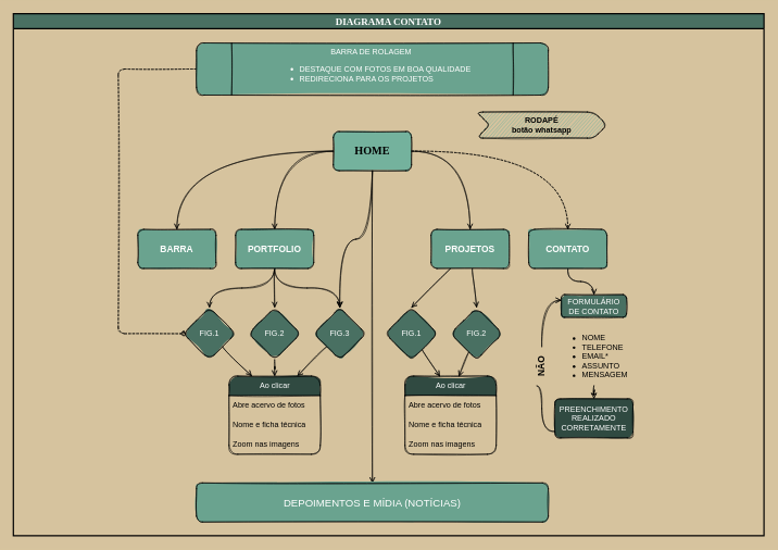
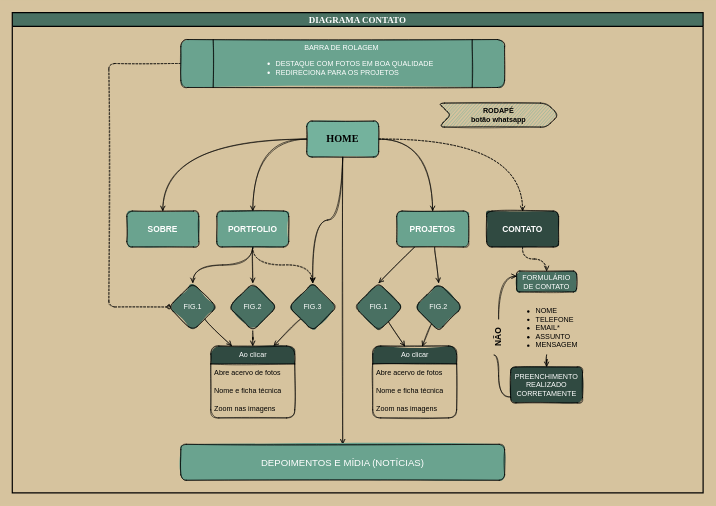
- <mxCell id="11" value="BARRA" style="whiteSpace=wrap;html=1;rounded=1;sketch=1;fillColor=#6AA38F;strokeColor=#000000;fillStyle=solid;fontColor=#FFFFFF;fontStyle=1;fontSize=14;" vertex="1" parent="1"><mxGeometry x="211" y="351" width="120" height="60" as="geometry" /></mxCell>
+ <mxCell id="11" value="SOBRE" style="whiteSpace=wrap;html=1;rounded=1;sketch=1;fillColor=#6AA38F;strokeColor=#000000;fillStyle=solid;fontColor=#FFFFFF;fontStyle=1;fontSize=14;" vertex="1" parent="1"><mxGeometry x="211" y="351" width="120" height="60" as="geometry" /></mxCell>
- <mxCell id="18" value="CONTATO" style="whiteSpace=wrap;html=1;rounded=1;sketch=1;fillColor=#6AA38F;strokeColor=#000000;fillStyle=solid;fontColor=#FFFFFF;fontStyle=1;fontSize=14;" vertex="1" parent="1"><mxGeometry x="811" y="351" width="120" height="60" as="geometry" /></mxCell>
+ <mxCell id="18" value="CONTATO" style="whiteSpace=wrap;html=1;rounded=1;sketch=1;fillColor=#304a41;strokeColor=#000000;fillStyle=solid;fontColor=#FFFFFF;fontStyle=1;fontSize=14;" vertex="1" parent="1"><mxGeometry x="811" y="351" width="120" height="60" as="geometry" /></mxCell>
- <mxCell id="17" value="" style="edgeStyle=orthogonalEdgeStyle;rounded=1;orthogonalLoop=1;jettySize=auto;html=1;fontFamily=Helvetica;fontSize=12;fontColor=default;endArrow=open;endFill=0;sketch=1;curved=1;" edge="1" parent="1" source="18" target="33"><mxGeometry relative="1" as="geometry" /></mxCell>
+ <mxCell id="17" value="" style="edgeStyle=orthogonalEdgeStyle;rounded=1;orthogonalLoop=1;jettySize=auto;html=1;fontFamily=Helvetica;fontSize=12;fontColor=default;endArrow=open;endFill=0;sketch=1;curved=1;dashed=1;" edge="1" parent="1" source="18" target="33"><mxGeometry relative="1" as="geometry" /></mxCell>
- <mxCell id="12" value="" style="edgeStyle=orthogonalEdgeStyle;rounded=1;orthogonalLoop=1;jettySize=auto;html=1;fontFamily=Helvetica;fontSize=12;fontColor=default;endArrow=open;endFill=0;sketch=1;curved=1;" edge="1" parent="1" source="15" target="24"><mxGeometry relative="1" as="geometry" /></mxCell>
+ <mxCell id="12" value="" style="edgeStyle=orthogonalEdgeStyle;rounded=1;orthogonalLoop=1;jettySize=auto;html=1;fontFamily=Helvetica;fontSize=12;fontColor=default;endArrow=open;endFill=0;sketch=1;curved=1;dashed=1;" edge="1" parent="1" source="15" target="24"><mxGeometry relative="1" as="geometry" /></mxCell>
- <mxCell id="34" value="" style="edgeStyle=orthogonalEdgeStyle;rounded=1;orthogonalLoop=1;jettySize=auto;html=1;fontFamily=Helvetica;fontSize=12;fontColor=default;endArrow=classic;endFill=0;sketch=1;curved=1;" edge="1" parent="1" source="35" target="37"><mxGeometry relative="1" as="geometry" /></mxCell>
+ <mxCell id="34" value="" style="edgeStyle=orthogonalEdgeStyle;rounded=1;orthogonalLoop=1;jettySize=auto;html=1;fontFamily=Helvetica;fontSize=12;fontColor=default;endArrow=open;endFill=0;sketch=1;curved=1;" edge="1" parent="1" source="35" target="37"><mxGeometry relative="1" as="geometry" /></mxCell>
